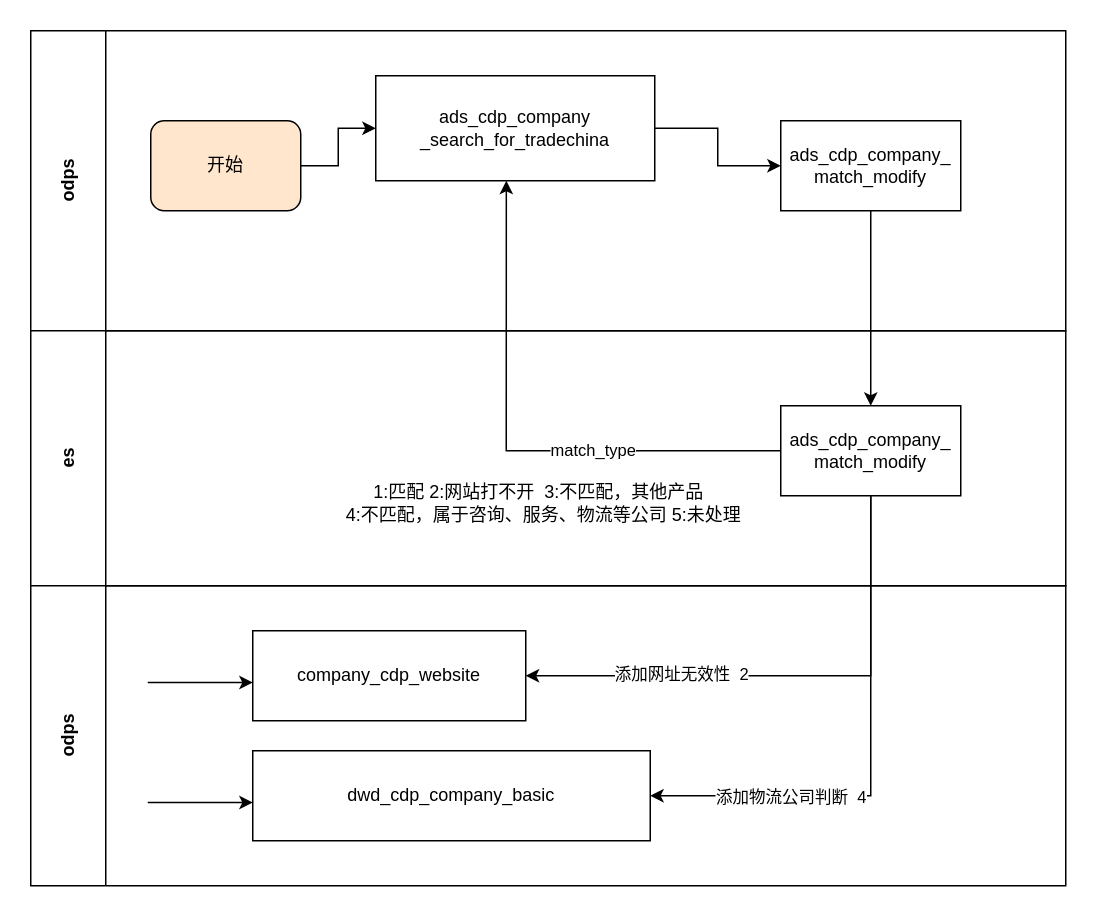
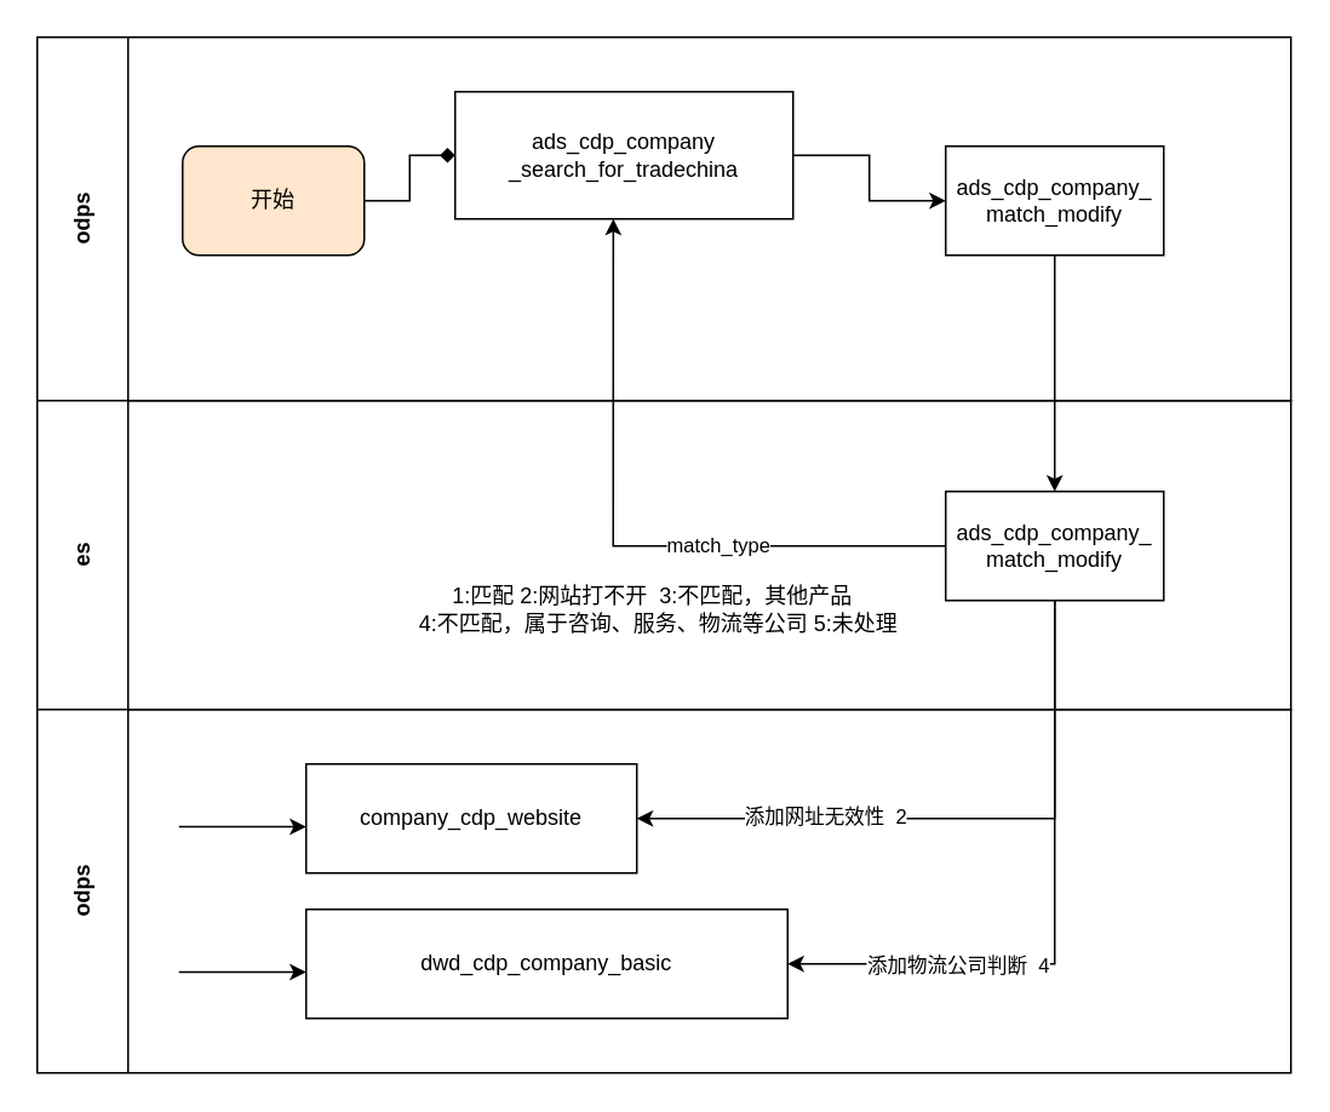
- <mxCell id="3" value="" style="edgeStyle=orthogonalEdgeStyle;rounded=0;orthogonalLoop=1;jettySize=auto;html=1;" edge="1" parent="2" source="4" target="7"><mxGeometry relative="1" as="geometry" /></mxCell>
+ <mxCell id="3" value="" style="edgeStyle=orthogonalEdgeStyle;rounded=0;orthogonalLoop=1;jettySize=auto;html=1;endArrow=diamond;" edge="1" parent="2" source="4" target="7"><mxGeometry relative="1" as="geometry" /></mxCell>
